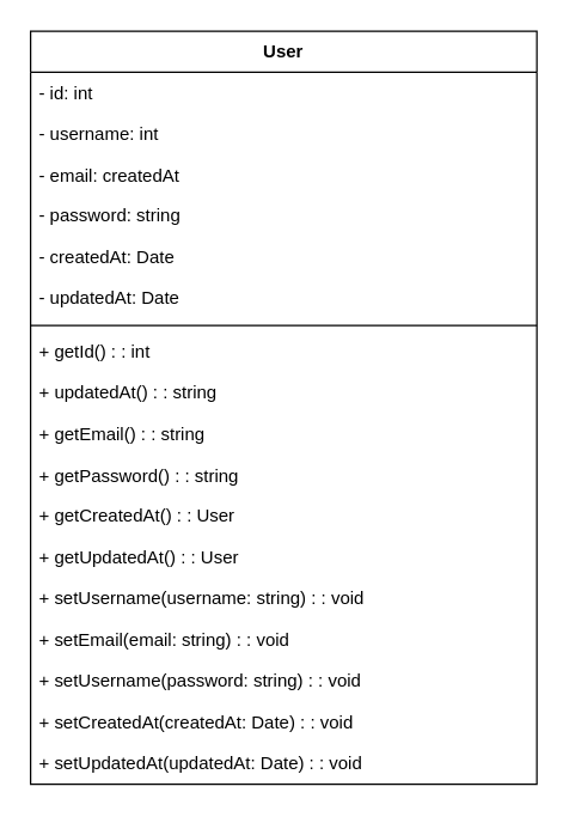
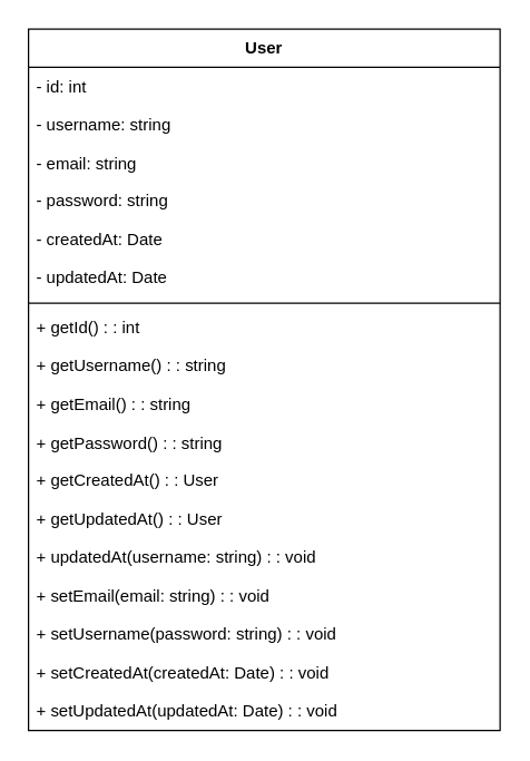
- <mxCell id="4" value="- username: int" style="text;strokeColor=none;fillColor=none;align=left;verticalAlign=top;spacingLeft=4;spacingRight=4;overflow=hidden;rotatable=0;points=[[0,0.5],[1,0.5]];portConstraint=eastwest;" vertex="1" parent="2"><mxGeometry y="55" width="339" height="28" as="geometry" /></mxCell>
+ <mxCell id="4" value="- username: string" style="text;strokeColor=none;fillColor=none;align=left;verticalAlign=top;spacingLeft=4;spacingRight=4;overflow=hidden;rotatable=0;points=[[0,0.5],[1,0.5]];portConstraint=eastwest;" vertex="1" parent="2"><mxGeometry y="55" width="339" height="28" as="geometry" /></mxCell>
- <mxCell id="5" value="- email: createdAt" style="text;strokeColor=none;fillColor=none;align=left;verticalAlign=top;spacingLeft=4;spacingRight=4;overflow=hidden;rotatable=0;points=[[0,0.5],[1,0.5]];portConstraint=eastwest;" vertex="1" parent="2"><mxGeometry y="83" width="339" height="28" as="geometry" /></mxCell>
+ <mxCell id="5" value="- email: string" style="text;strokeColor=none;fillColor=none;align=left;verticalAlign=top;spacingLeft=4;spacingRight=4;overflow=hidden;rotatable=0;points=[[0,0.5],[1,0.5]];portConstraint=eastwest;" vertex="1" parent="2"><mxGeometry y="83" width="339" height="28" as="geometry" /></mxCell>
- <mxCell id="11" value="+ updatedAt() : : string" style="text;strokeColor=none;fillColor=none;align=left;verticalAlign=top;spacingLeft=4;spacingRight=4;overflow=hidden;rotatable=0;points=[[0,0.5],[1,0.5]];portConstraint=eastwest;" vertex="1" parent="2"><mxGeometry y="228" width="339" height="28" as="geometry" /></mxCell>
+ <mxCell id="11" value="+ getUsername() : : string" style="text;strokeColor=none;fillColor=none;align=left;verticalAlign=top;spacingLeft=4;spacingRight=4;overflow=hidden;rotatable=0;points=[[0,0.5],[1,0.5]];portConstraint=eastwest;" vertex="1" parent="2"><mxGeometry y="228" width="339" height="28" as="geometry" /></mxCell>
- <mxCell id="16" value="+ setUsername(username: string) : : void" style="text;strokeColor=none;fillColor=none;align=left;verticalAlign=top;spacingLeft=4;spacingRight=4;overflow=hidden;rotatable=0;points=[[0,0.5],[1,0.5]];portConstraint=eastwest;" vertex="1" parent="2"><mxGeometry y="366" width="339" height="28" as="geometry" /></mxCell>
+ <mxCell id="16" value="+ updatedAt(username: string) : : void" style="text;strokeColor=none;fillColor=none;align=left;verticalAlign=top;spacingLeft=4;spacingRight=4;overflow=hidden;rotatable=0;points=[[0,0.5],[1,0.5]];portConstraint=eastwest;" vertex="1" parent="2"><mxGeometry y="366" width="339" height="28" as="geometry" /></mxCell>
